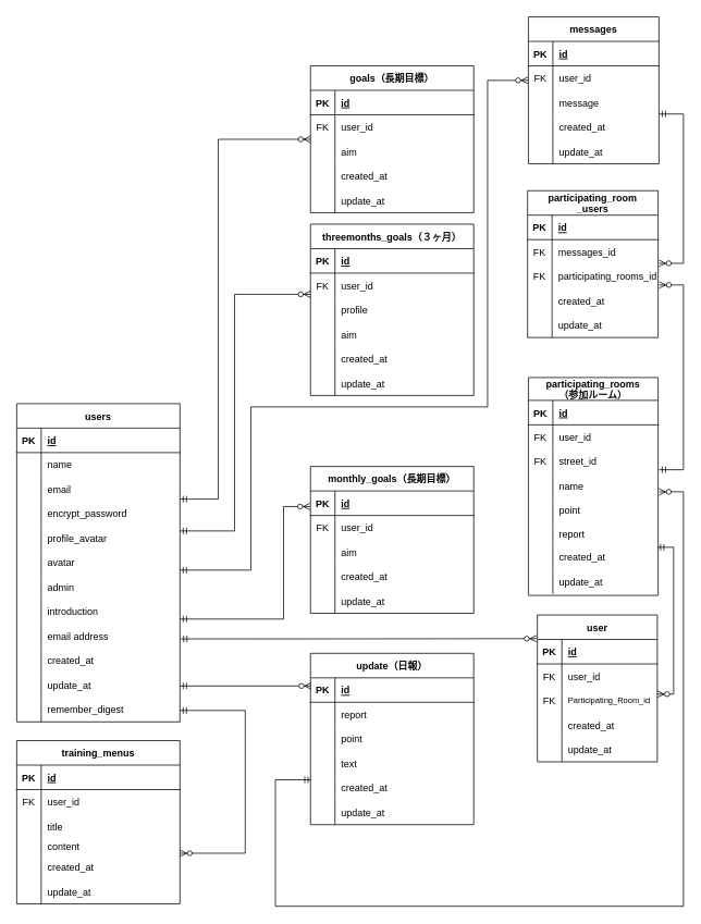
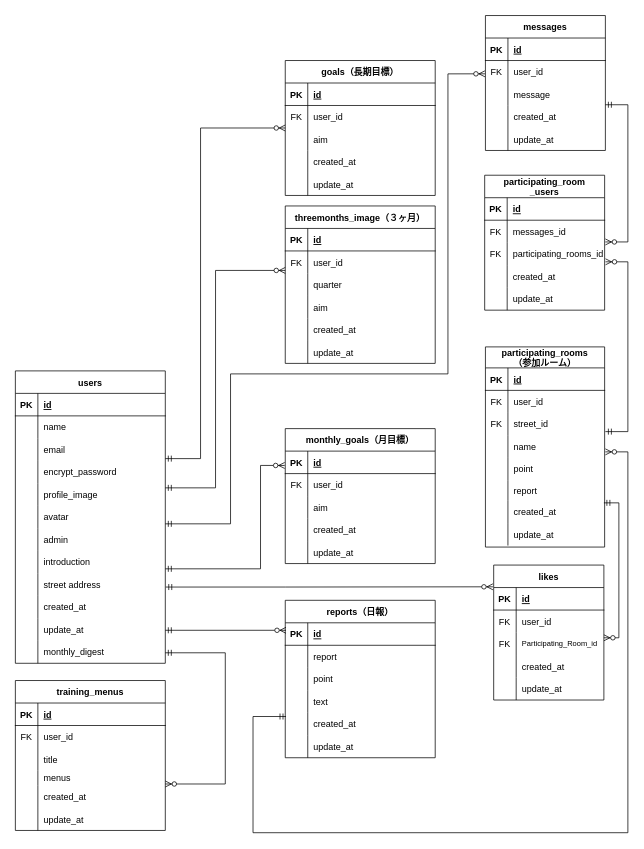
- <mxCell id="39" value="threemonths_goals（３ヶ月）" style="shape=table;startSize=30;container=1;collapsible=1;childLayout=tableLayout;fixedRows=1;rowLines=0;fontStyle=1;align=center;resizeLast=1;" parent="1" vertex="1"><mxGeometry x="380" y="274" width="200" height="210" as="geometry" /></mxCell>
+ <mxCell id="39" value="threemonths_image（３ヶ月）" style="shape=table;startSize=30;container=1;collapsible=1;childLayout=tableLayout;fixedRows=1;rowLines=0;fontStyle=1;align=center;resizeLast=1;" parent="1" vertex="1"><mxGeometry x="380" y="274" width="200" height="210" as="geometry" /></mxCell>
- <mxCell id="48" value="profile" style="shape=partialRectangle;connectable=0;fillColor=none;top=0;left=0;bottom=0;right=0;align=left;spacingLeft=6;overflow=hidden;" parent="46" vertex="1"><mxGeometry x="30" width="170" height="30" as="geometry"><mxRectangle width="170" height="30" as="alternateBounds" /></mxGeometry></mxCell>
+ <mxCell id="48" value="quarter" style="shape=partialRectangle;connectable=0;fillColor=none;top=0;left=0;bottom=0;right=0;align=left;spacingLeft=6;overflow=hidden;" parent="46" vertex="1"><mxGeometry x="30" width="170" height="30" as="geometry"><mxRectangle width="170" height="30" as="alternateBounds" /></mxGeometry></mxCell>
- <mxCell id="59" value="monthly_goals（長期目標）" style="shape=table;startSize=30;container=1;collapsible=1;childLayout=tableLayout;fixedRows=1;rowLines=0;fontStyle=1;align=center;resizeLast=1;" parent="1" vertex="1"><mxGeometry x="380" y="571" width="200" height="180" as="geometry" /></mxCell>
+ <mxCell id="59" value="monthly_goals（月目標）" style="shape=table;startSize=30;container=1;collapsible=1;childLayout=tableLayout;fixedRows=1;rowLines=0;fontStyle=1;align=center;resizeLast=1;" parent="1" vertex="1"><mxGeometry x="380" y="571" width="200" height="180" as="geometry" /></mxCell>
- <mxCell id="17" value="profile_avatar" style="shape=partialRectangle;connectable=0;fillColor=none;top=0;left=0;bottom=0;right=0;align=left;spacingLeft=6;overflow=hidden;fontSize=12;" parent="15" vertex="1"><mxGeometry x="30" width="170" height="30" as="geometry"><mxRectangle width="170" height="30" as="alternateBounds" /></mxGeometry></mxCell>
+ <mxCell id="17" value="profile_image" style="shape=partialRectangle;connectable=0;fillColor=none;top=0;left=0;bottom=0;right=0;align=left;spacingLeft=6;overflow=hidden;fontSize=12;" parent="15" vertex="1"><mxGeometry x="30" width="170" height="30" as="geometry"><mxRectangle width="170" height="30" as="alternateBounds" /></mxGeometry></mxCell>
- <mxCell id="91" value="user" style="shape=table;startSize=30;container=1;collapsible=1;childLayout=tableLayout;fixedRows=1;rowLines=0;fontStyle=1;align=center;resizeLast=1;" parent="1" vertex="1"><mxGeometry x="658" y="753" width="147" height="180" as="geometry" /></mxCell>
+ <mxCell id="91" value="likes" style="shape=table;startSize=30;container=1;collapsible=1;childLayout=tableLayout;fixedRows=1;rowLines=0;fontStyle=1;align=center;resizeLast=1;" parent="1" vertex="1"><mxGeometry x="658" y="753" width="147" height="180" as="geometry" /></mxCell>
- <mxCell id="29" value="email address" style="shape=partialRectangle;connectable=0;fillColor=none;top=0;left=0;bottom=0;right=0;align=left;spacingLeft=6;overflow=hidden;fontSize=12;" parent="27" vertex="1"><mxGeometry x="30" width="170" height="30" as="geometry"><mxRectangle width="170" height="30" as="alternateBounds" /></mxGeometry></mxCell>
+ <mxCell id="29" value="street address" style="shape=partialRectangle;connectable=0;fillColor=none;top=0;left=0;bottom=0;right=0;align=left;spacingLeft=6;overflow=hidden;fontSize=12;" parent="27" vertex="1"><mxGeometry x="30" width="170" height="30" as="geometry"><mxRectangle width="170" height="30" as="alternateBounds" /></mxGeometry></mxCell>
- <mxCell id="172" value="update（日報）" style="shape=table;startSize=30;container=1;collapsible=1;childLayout=tableLayout;fixedRows=1;rowLines=0;fontStyle=1;align=center;resizeLast=1;" parent="1" vertex="1"><mxGeometry x="380" y="800" width="200" height="210" as="geometry" /></mxCell>
+ <mxCell id="172" value="reports（日報）" style="shape=table;startSize=30;container=1;collapsible=1;childLayout=tableLayout;fixedRows=1;rowLines=0;fontStyle=1;align=center;resizeLast=1;" parent="1" vertex="1"><mxGeometry x="380" y="800" width="200" height="210" as="geometry" /></mxCell>
- <mxCell id="38" value="remember_digest" style="shape=partialRectangle;connectable=0;fillColor=none;top=0;left=0;bottom=0;right=0;align=left;spacingLeft=6;overflow=hidden;fontSize=12;" parent="36" vertex="1"><mxGeometry x="30" width="170" height="30" as="geometry"><mxRectangle width="170" height="30" as="alternateBounds" /></mxGeometry></mxCell>
+ <mxCell id="38" value="monthly_digest" style="shape=partialRectangle;connectable=0;fillColor=none;top=0;left=0;bottom=0;right=0;align=left;spacingLeft=6;overflow=hidden;fontSize=12;" parent="36" vertex="1"><mxGeometry x="30" width="170" height="30" as="geometry"><mxRectangle width="170" height="30" as="alternateBounds" /></mxGeometry></mxCell>
- <mxCell id="119" value="content" style="shape=partialRectangle;connectable=0;fillColor=none;top=0;left=0;bottom=0;right=0;align=left;spacingLeft=6;overflow=hidden;" parent="117" vertex="1"><mxGeometry x="30" width="170" height="20" as="geometry"><mxRectangle width="170" height="20" as="alternateBounds" /></mxGeometry></mxCell>
+ <mxCell id="119" value="menus" style="shape=partialRectangle;connectable=0;fillColor=none;top=0;left=0;bottom=0;right=0;align=left;spacingLeft=6;overflow=hidden;" parent="117" vertex="1"><mxGeometry x="30" width="170" height="20" as="geometry"><mxRectangle width="170" height="20" as="alternateBounds" /></mxGeometry></mxCell>
